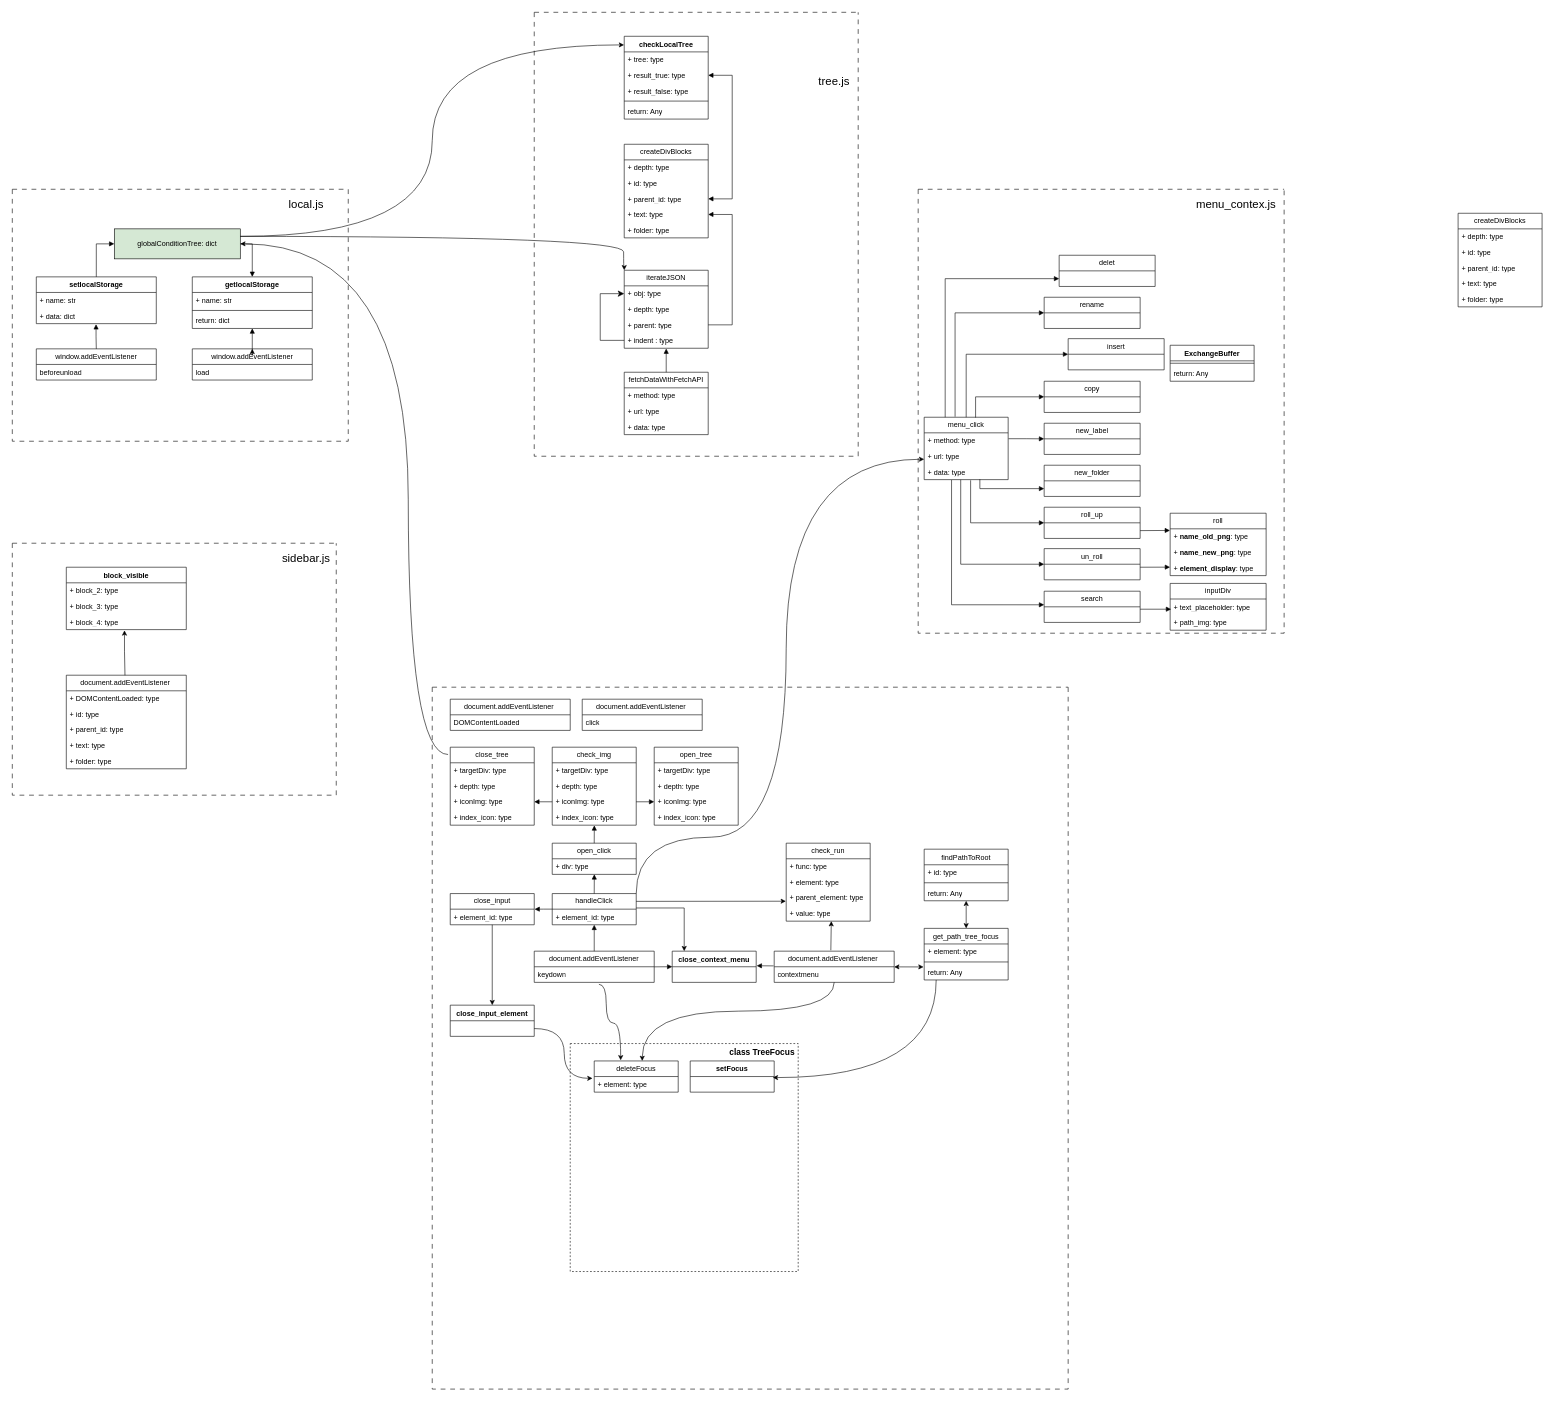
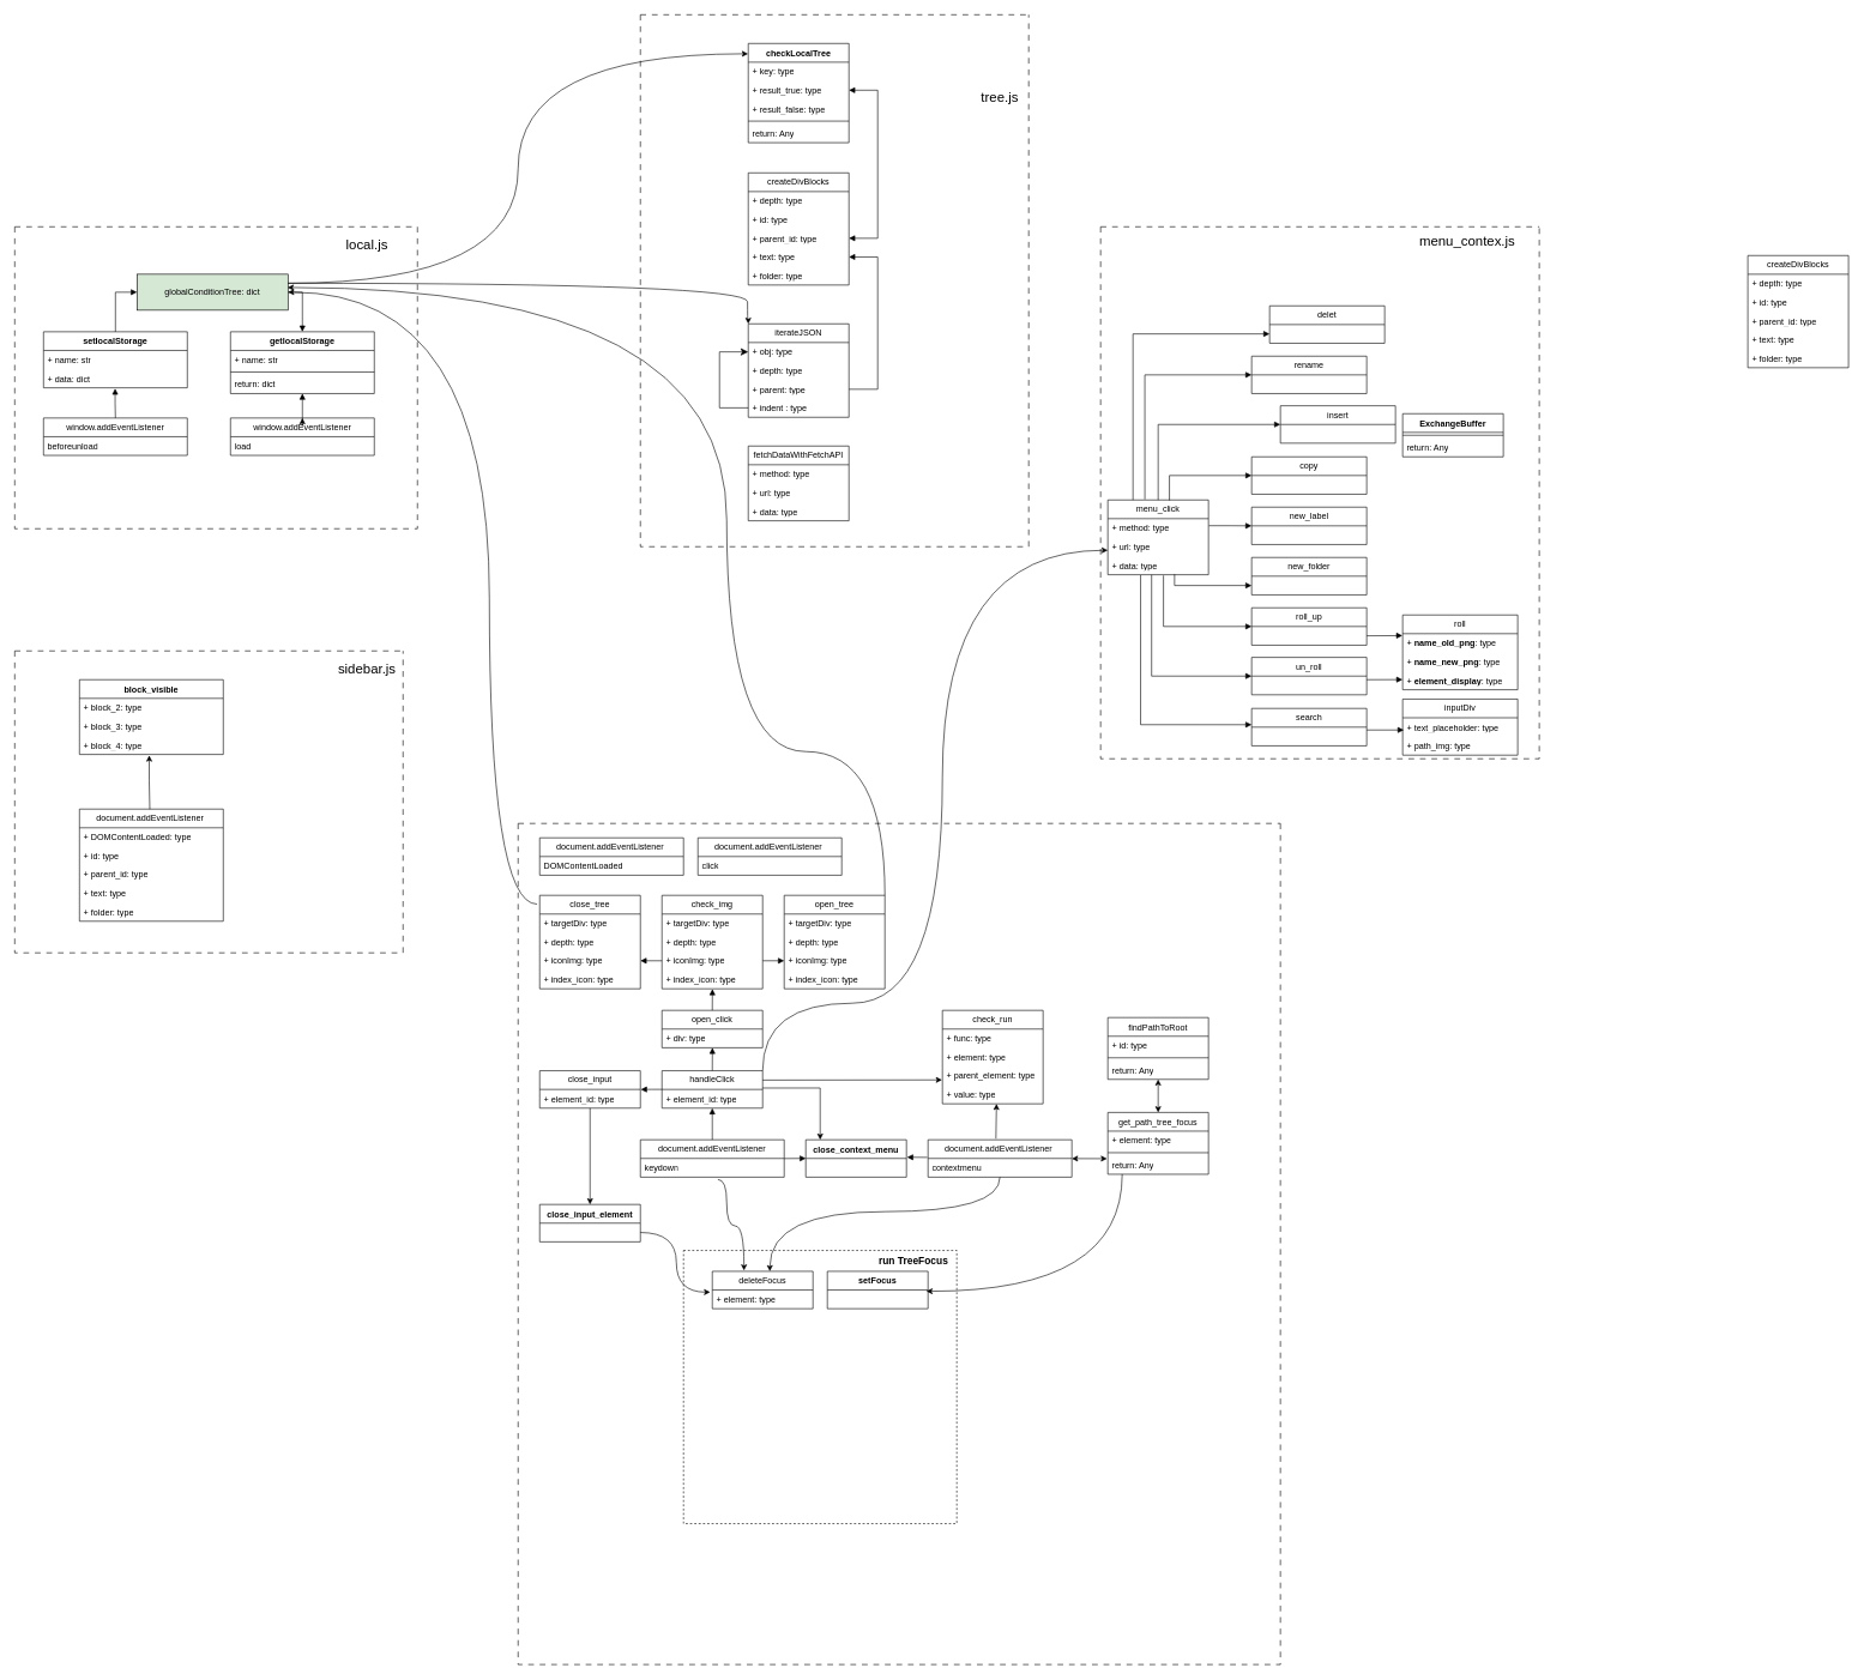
- <mxCell id="19" value="+ tree: type" style="text;strokeColor=none;fillColor=none;align=left;verticalAlign=top;spacingLeft=4;spacingRight=4;overflow=hidden;rotatable=0;points=[[0,0.5],[1,0.5]];portConstraint=eastwest;whiteSpace=wrap;html=1;" vertex="1" parent="18"><mxGeometry y="26" width="140" height="26" as="geometry" /></mxCell>
+ <mxCell id="19" value="+ key: type" style="text;strokeColor=none;fillColor=none;align=left;verticalAlign=top;spacingLeft=4;spacingRight=4;overflow=hidden;rotatable=0;points=[[0,0.5],[1,0.5]];portConstraint=eastwest;whiteSpace=wrap;html=1;" vertex="1" parent="18"><mxGeometry y="26" width="140" height="26" as="geometry" /></mxCell>
- <mxCell id="61" value="&lt;font style=&quot;font-size: 19px;&quot;&gt;menu_contex.js&lt;/font&gt;" style="text;html=1;align=center;verticalAlign=middle;whiteSpace=wrap;rounded=0;" vertex="1" parent="60"><mxGeometry x="460" y="10" width="140" height="30" as="geometry" /></mxCell>
+ <mxCell id="61" value="&lt;font style=&quot;font-size: 19px;&quot;&gt;menu_contex.js&lt;/font&gt;" style="text;html=1;align=center;verticalAlign=middle;whiteSpace=wrap;rounded=0;" vertex="1" parent="60"><mxGeometry x="440" y="5" width="140" height="30" as="geometry" /></mxCell>
+ <mxCell id="178" value="" style="endArrow=classic;html=1;rounded=0;exitX=1;exitY=0;exitDx=0;exitDy=0;entryX=0.997;entryY=0.369;entryDx=0;entryDy=0;edgeStyle=orthogonalEdgeStyle;curved=1;entryPerimeter=0;" edge="1" parent="1" source="116" target="44"><mxGeometry width="50" height="50" relative="1" as="geometry"><mxPoint x="430" y="1065" as="sourcePoint" /><mxPoint x="480" y="1015" as="targetPoint" /><Array as="points"><mxPoint x="1230" y="1045" /><mxPoint x="1010" y="1045" /><mxPoint x="1010" y="400" /></Array></mxGeometry></mxCell>
- <mxCell id="26" value="" style="endArrow=block;endFill=1;html=1;edgeStyle=orthogonalEdgeStyle;align=left;verticalAlign=top;rounded=0;entryX=0.5;entryY=1.02;entryDx=0;entryDy=0;entryPerimeter=0;exitX=0.5;exitY=0;exitDx=0;exitDy=0;" edge="1" parent="1" source="13" target="12"><mxGeometry x="-1" relative="1" as="geometry"><mxPoint x="1110" y="660" as="sourcePoint" /><mxPoint x="1105.66" y="600.05" as="targetPoint" /><Array as="points" /></mxGeometry></mxCell>
- <mxCell id="160" value="&lt;font style=&quot;font-size: 14px;&quot;&gt;&lt;b&gt;class TreeFocus&lt;/b&gt;&lt;/font&gt;" style="text;html=1;align=center;verticalAlign=middle;whiteSpace=wrap;rounded=0;" vertex="1" parent="103"><mxGeometry x="490" y="593" width="120" height="30" as="geometry" /></mxCell>
+ <mxCell id="160" value="&lt;font style=&quot;font-size: 14px;&quot;&gt;&lt;b&gt;run TreeFocus&lt;/b&gt;&lt;/font&gt;" style="text;html=1;align=center;verticalAlign=middle;whiteSpace=wrap;rounded=0;" vertex="1" parent="103"><mxGeometry x="490" y="593" width="120" height="30" as="geometry" /></mxCell>
